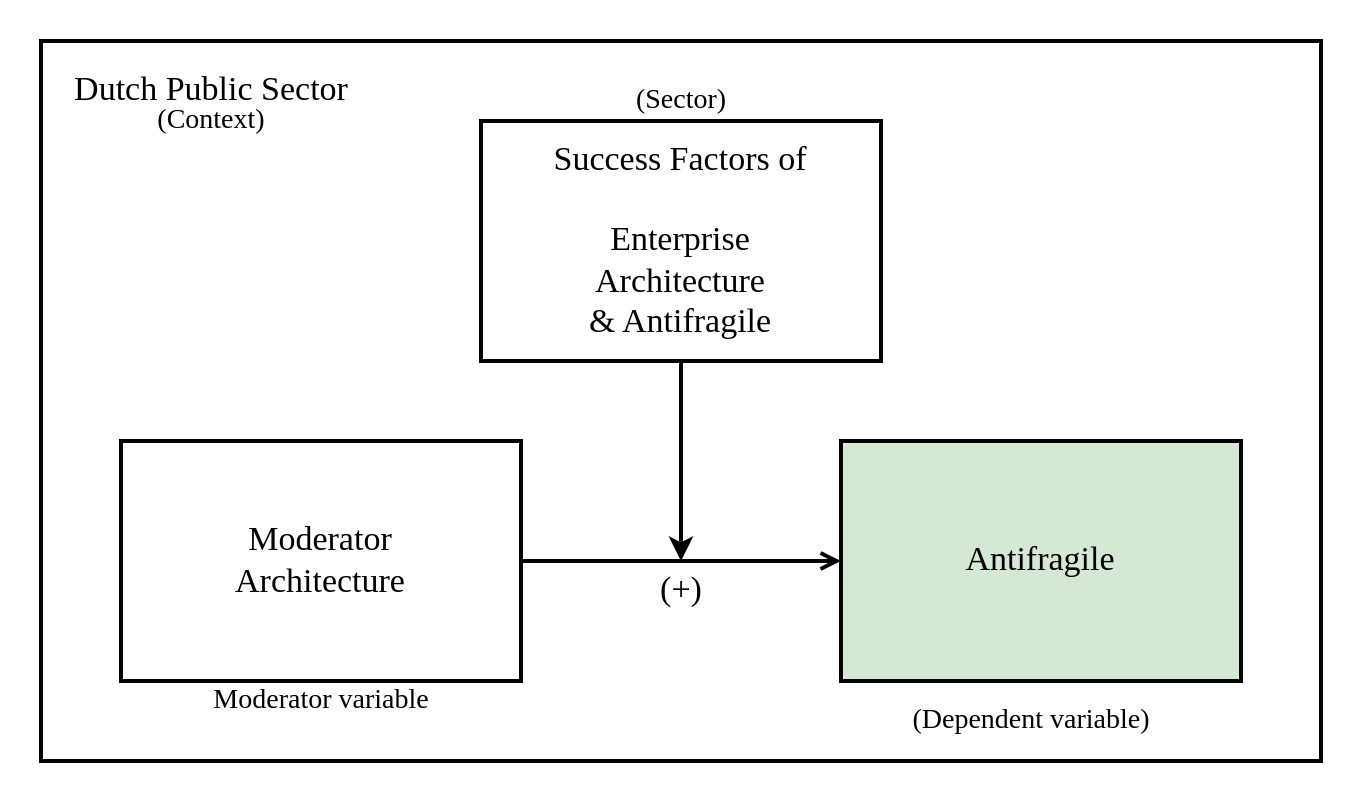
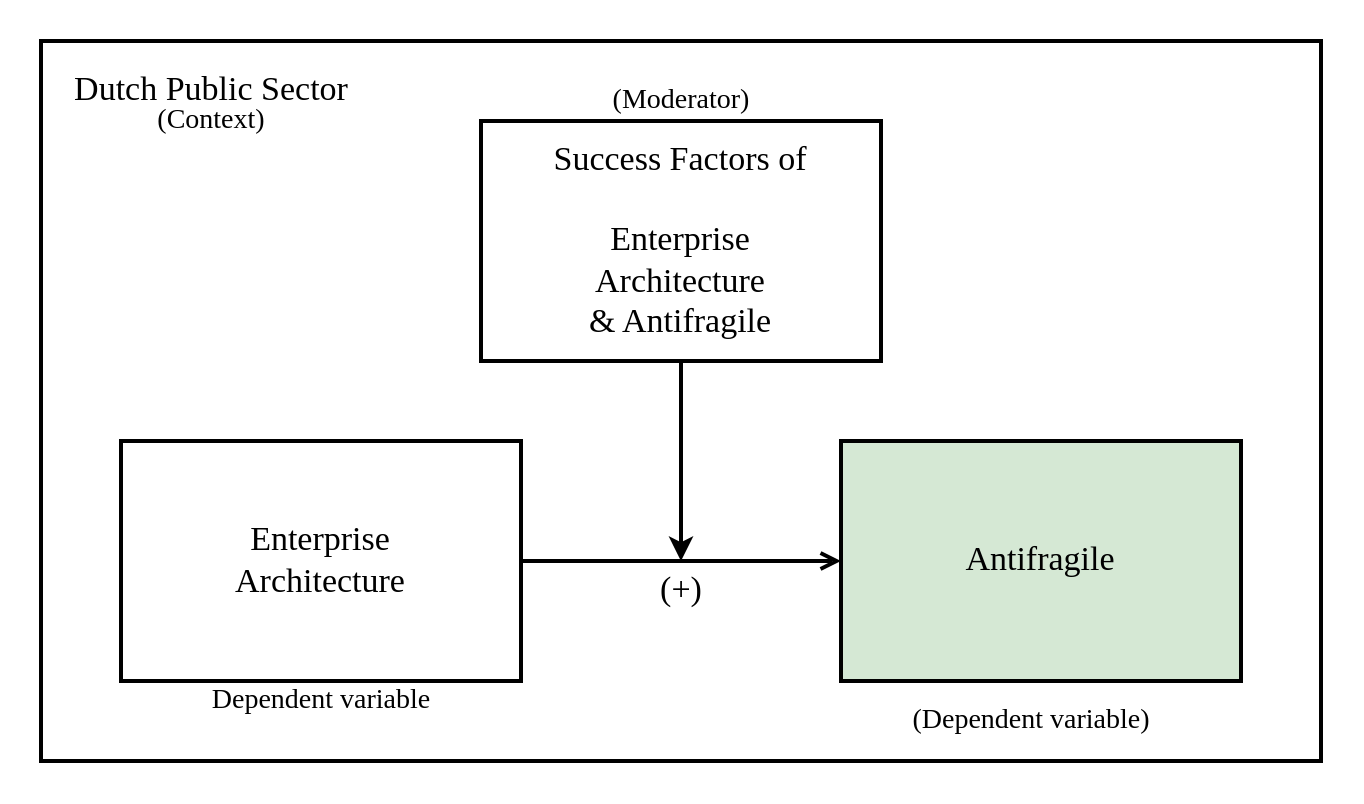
- <mxCell id="8" value="(Sector)" style="text;html=1;align=center;verticalAlign=middle;resizable=0;points=[];autosize=1;strokeColor=none;fillColor=none;fontSize=14;fontFamily=CMU Sans Serif Medium;" vertex="1" parent="1"><mxGeometry x="300" y="40" width="80" height="20" as="geometry" /></mxCell>
+ <mxCell id="8" value="(Moderator)" style="text;html=1;align=center;verticalAlign=middle;resizable=0;points=[];autosize=1;strokeColor=none;fillColor=none;fontSize=14;fontFamily=CMU Sans Serif Medium;" vertex="1" parent="1"><mxGeometry x="300" y="40" width="80" height="20" as="geometry" /></mxCell>
- <mxCell id="4" value="Moderator&lt;br style=&quot;font-size: 17px;&quot;&gt;Architecture" style="rounded=0;whiteSpace=wrap;html=1;fontFamily=CMU Sans Serif Medium;fontSize=17;strokeWidth=2;fontStyle=0" vertex="1" parent="1"><mxGeometry x="60" y="220" width="200" height="120" as="geometry" /></mxCell>
+ <mxCell id="4" value="Enterprise&lt;br style=&quot;font-size: 17px;&quot;&gt;Architecture" style="rounded=0;whiteSpace=wrap;html=1;fontFamily=CMU Sans Serif Medium;fontSize=17;strokeWidth=2;fontStyle=0" vertex="1" parent="1"><mxGeometry x="60" y="220" width="200" height="120" as="geometry" /></mxCell>
- <mxCell id="10" value="Moderator variable" style="text;html=1;align=center;verticalAlign=middle;resizable=0;points=[];autosize=1;strokeColor=none;fillColor=none;fontSize=14;fontFamily=CMU Sans Serif Medium;" vertex="1" parent="1"><mxGeometry x="100" y="340" width="120" height="20" as="geometry" /></mxCell>
+ <mxCell id="10" value="Dependent variable" style="text;html=1;align=center;verticalAlign=middle;resizable=0;points=[];autosize=1;strokeColor=none;fillColor=none;fontSize=14;fontFamily=CMU Sans Serif Medium;" vertex="1" parent="1"><mxGeometry x="100" y="340" width="120" height="20" as="geometry" /></mxCell>
